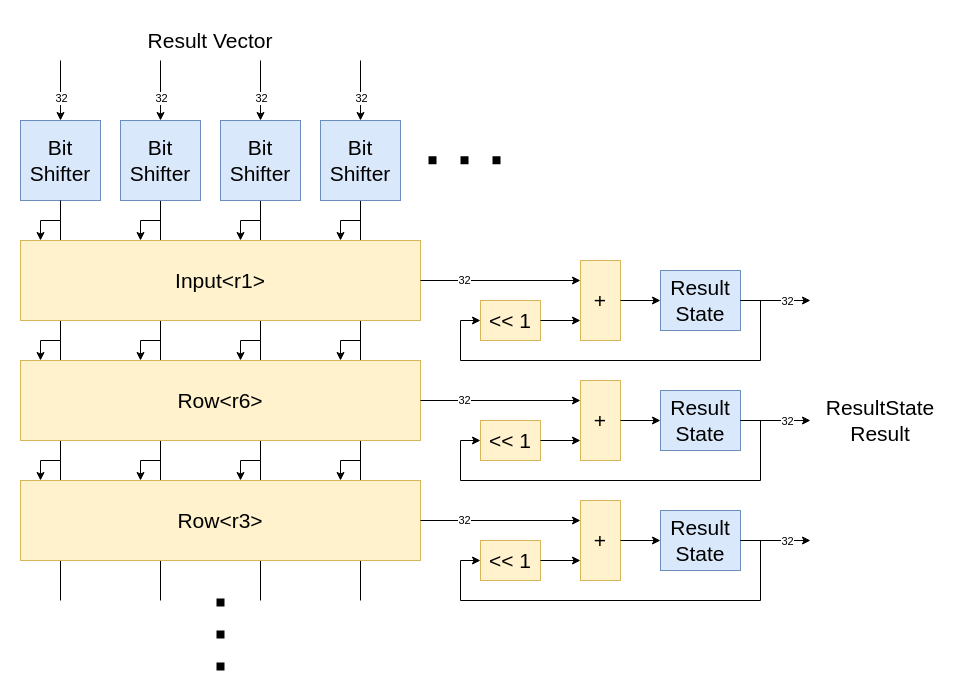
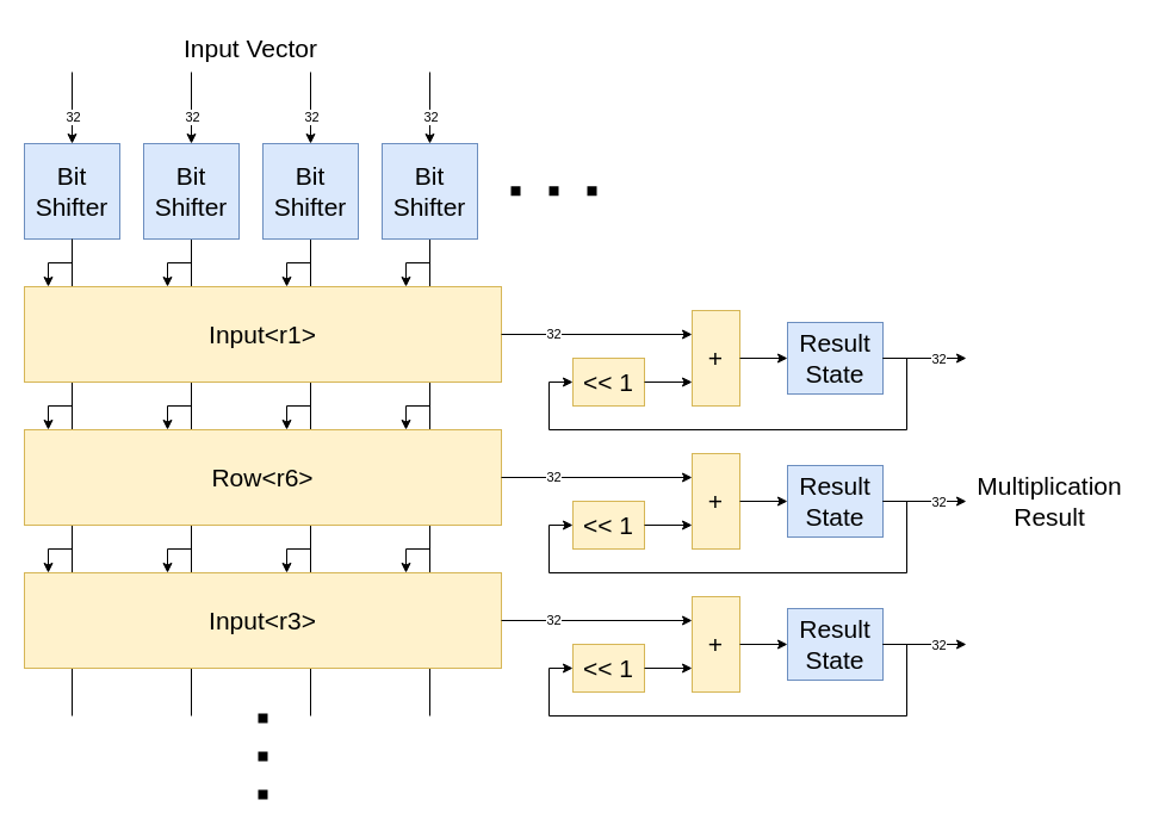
- <mxCell id="65" value="Result Vector" style="text;html=1;strokeColor=none;fillColor=none;align=center;verticalAlign=middle;whiteSpace=wrap;rounded=0;fontSize=21;" vertex="1" parent="1"><mxGeometry x="40" y="20" width="340" height="40" as="geometry" /></mxCell>
+ <mxCell id="65" value="Input Vector" style="text;html=1;strokeColor=none;fillColor=none;align=center;verticalAlign=middle;whiteSpace=wrap;rounded=0;fontSize=21;" vertex="1" parent="1"><mxGeometry x="40" y="20" width="340" height="40" as="geometry" /></mxCell>
- <mxCell id="66" value="ResultState Result" style="text;html=1;strokeColor=none;fillColor=none;align=center;verticalAlign=middle;whiteSpace=wrap;rounded=0;fontSize=21;" vertex="1" parent="1"><mxGeometry x="810" y="390" width="140" height="60" as="geometry" /></mxCell>
+ <mxCell id="66" value="Multiplication Result" style="text;html=1;strokeColor=none;fillColor=none;align=center;verticalAlign=middle;whiteSpace=wrap;rounded=0;fontSize=21;" vertex="1" parent="1"><mxGeometry x="810" y="390" width="140" height="60" as="geometry" /></mxCell>
- <mxCell id="27" value="Row&amp;lt;r3&amp;gt;" style="rounded=0;whiteSpace=wrap;html=1;fontSize=21;fillColor=#fff2cc;strokeColor=#d6b656;" parent="1" vertex="1"><mxGeometry x="20" y="480" width="400" height="80" as="geometry" /></mxCell>
+ <mxCell id="27" value="Input&amp;lt;r3&amp;gt;" style="rounded=0;whiteSpace=wrap;html=1;fontSize=21;fillColor=#fff2cc;strokeColor=#d6b656;" parent="1" vertex="1"><mxGeometry x="20" y="480" width="400" height="80" as="geometry" /></mxCell>
